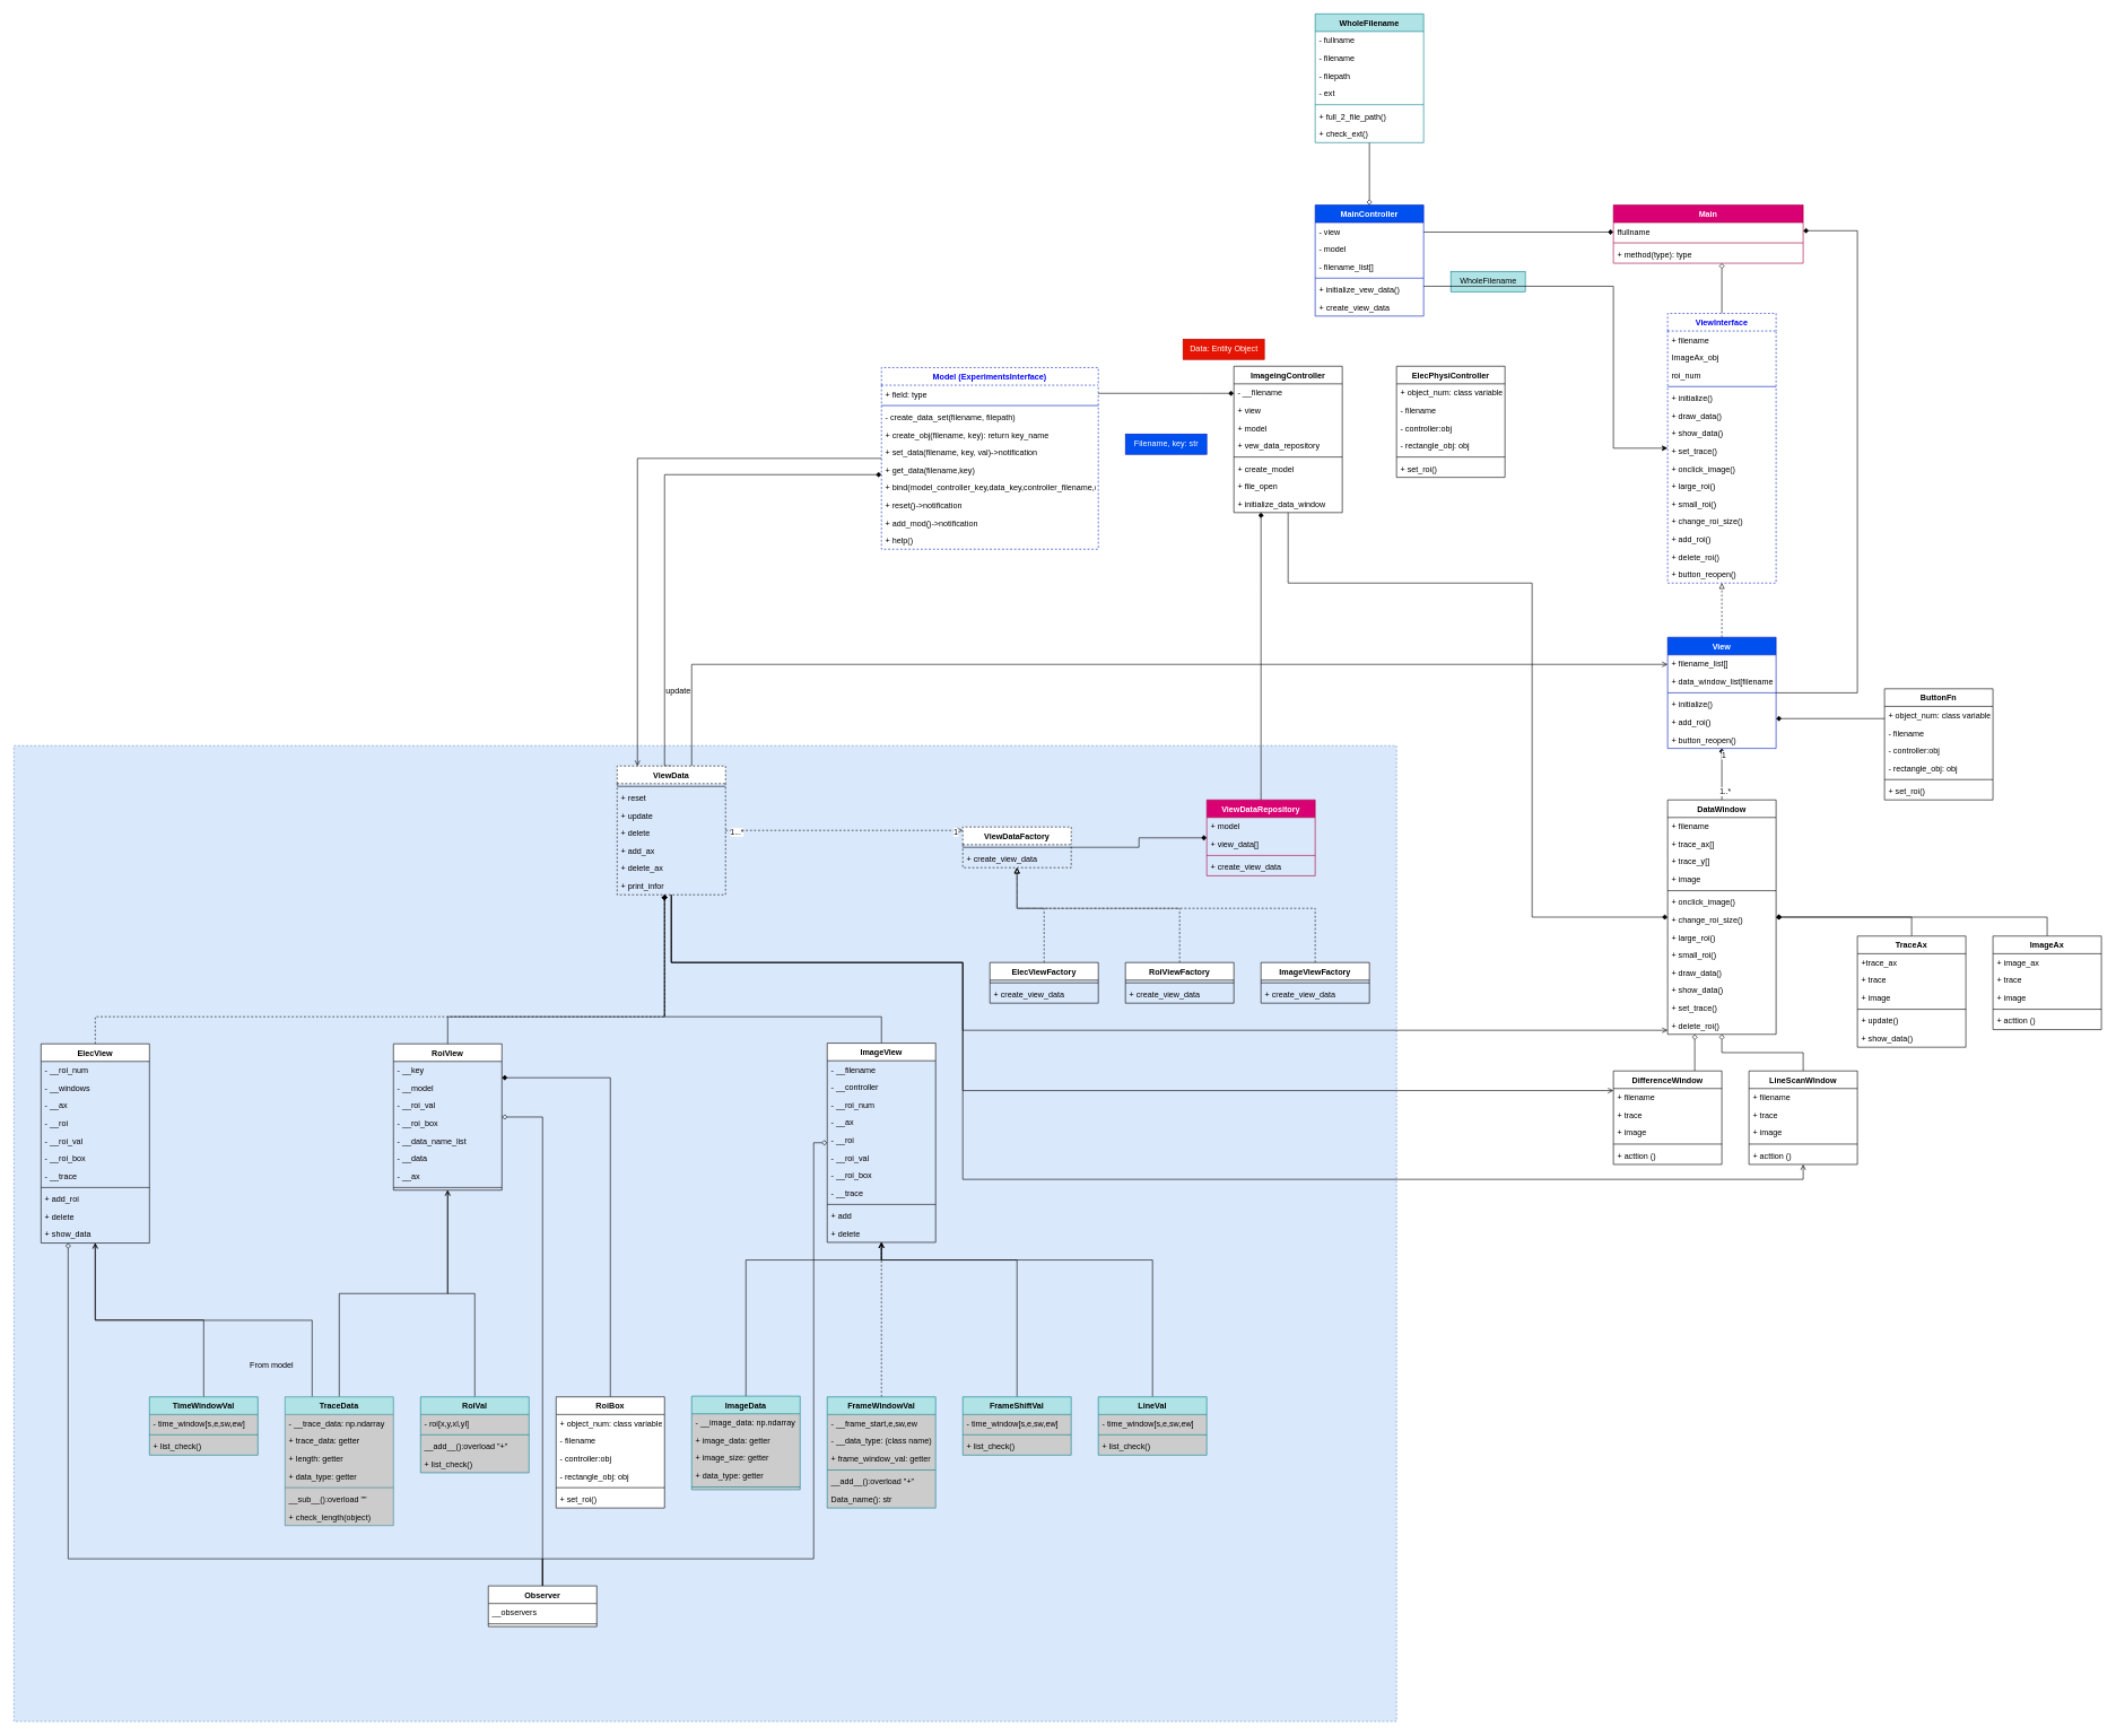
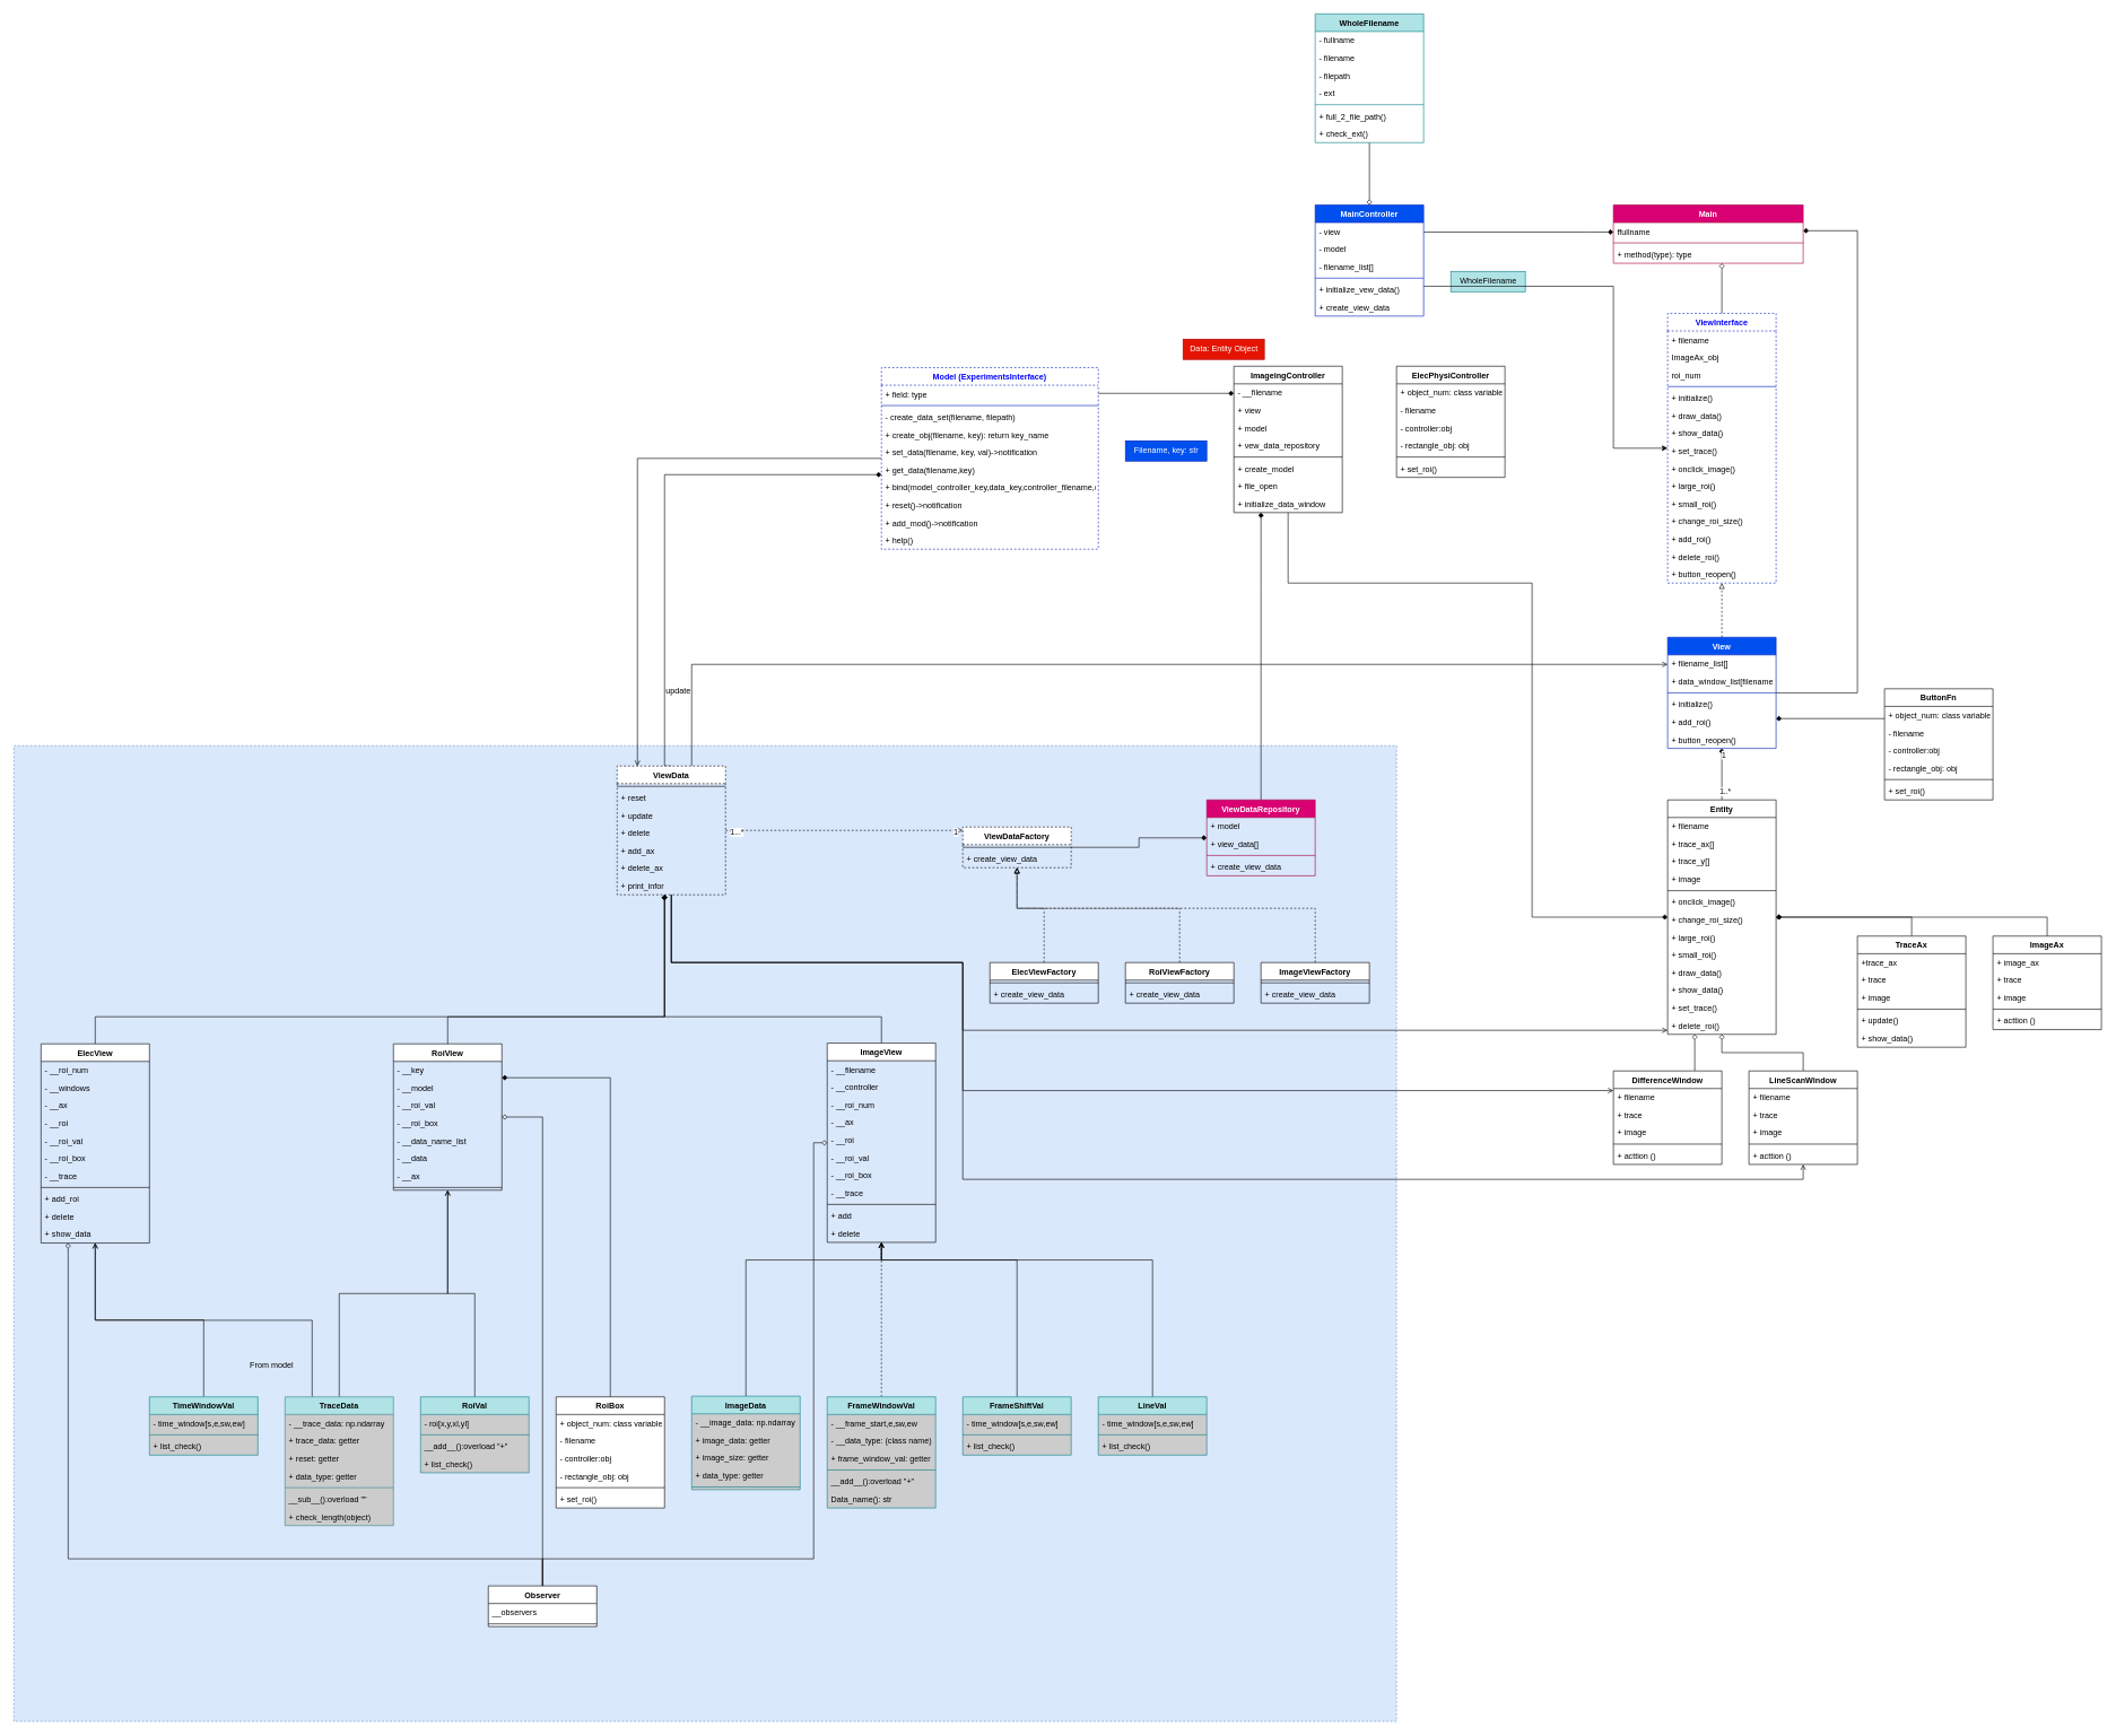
- <mxCell id="3" value="Filename, key: str" style="text;html=1;align=center;verticalAlign=middle;resizable=0;points=[];autosize=1;fillColor=#0050ef;fontColor=#ffffff;strokeColor=#001DBC;" parent="1" vertex="1"><mxGeometry x="1660" y="640" width="120" height="30" as="geometry" /></mxCell>
+ <mxCell id="3" value="Filename, key: str" style="text;html=1;align=center;verticalAlign=middle;resizable=0;points=[];autosize=1;fillColor=#0050ef;fontColor=#ffffff;strokeColor=#001DBC;" parent="1" vertex="1"><mxGeometry x="1660" y="650" width="120" height="30" as="geometry" /></mxCell>
- <mxCell id="24" value="DataWindow" style="swimlane;fontStyle=1;align=center;verticalAlign=top;childLayout=stackLayout;horizontal=1;startSize=26;horizontalStack=0;resizeParent=1;resizeParentMax=0;resizeLast=0;collapsible=1;marginBottom=0;" parent="1" vertex="1"><mxGeometry x="2460" y="1180" width="160" height="346" as="geometry" /></mxCell>
+ <mxCell id="24" value="Entity" style="swimlane;fontStyle=1;align=center;verticalAlign=top;childLayout=stackLayout;horizontal=1;startSize=26;horizontalStack=0;resizeParent=1;resizeParentMax=0;resizeLast=0;collapsible=1;marginBottom=0;" parent="1" vertex="1"><mxGeometry x="2460" y="1180" width="160" height="346" as="geometry" /></mxCell>
- <mxCell id="206" style="edgeStyle=orthogonalEdgeStyle;rounded=0;orthogonalLoop=1;jettySize=auto;html=1;exitX=0.5;exitY=0;exitDx=0;exitDy=0;endArrow=diamond;endFill=1;dashed=1;" parent="1" source="207" target="91" edge="1"><mxGeometry relative="1" as="geometry"><Array as="points"><mxPoint x="140" y="1500" /><mxPoint x="980" y="1500" /></Array></mxGeometry></mxCell>
+ <mxCell id="206" style="edgeStyle=orthogonalEdgeStyle;rounded=0;orthogonalLoop=1;jettySize=auto;html=1;exitX=0.5;exitY=0;exitDx=0;exitDy=0;endArrow=diamond;endFill=1;" parent="1" source="207" target="91" edge="1"><mxGeometry relative="1" as="geometry"><Array as="points"><mxPoint x="140" y="1500" /><mxPoint x="980" y="1500" /></Array></mxGeometry></mxCell>
- <mxCell id="108" value="+ length: getter" style="text;strokeColor=none;fillColor=none;align=left;verticalAlign=top;spacingLeft=4;spacingRight=4;overflow=hidden;rotatable=0;points=[[0,0.5],[1,0.5]];portConstraint=eastwest;" parent="105" vertex="1"><mxGeometry y="78" width="160" height="26" as="geometry" /></mxCell>
+ <mxCell id="108" value="+ reset: getter" style="text;strokeColor=none;fillColor=none;align=left;verticalAlign=top;spacingLeft=4;spacingRight=4;overflow=hidden;rotatable=0;points=[[0,0.5],[1,0.5]];portConstraint=eastwest;" parent="105" vertex="1"><mxGeometry y="78" width="160" height="26" as="geometry" /></mxCell>
